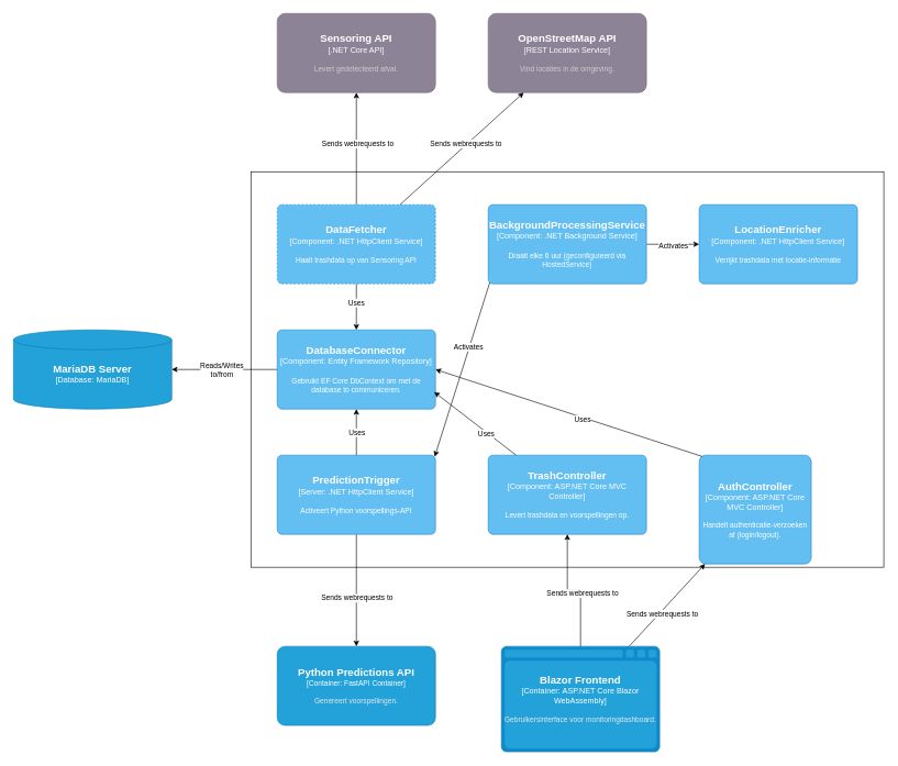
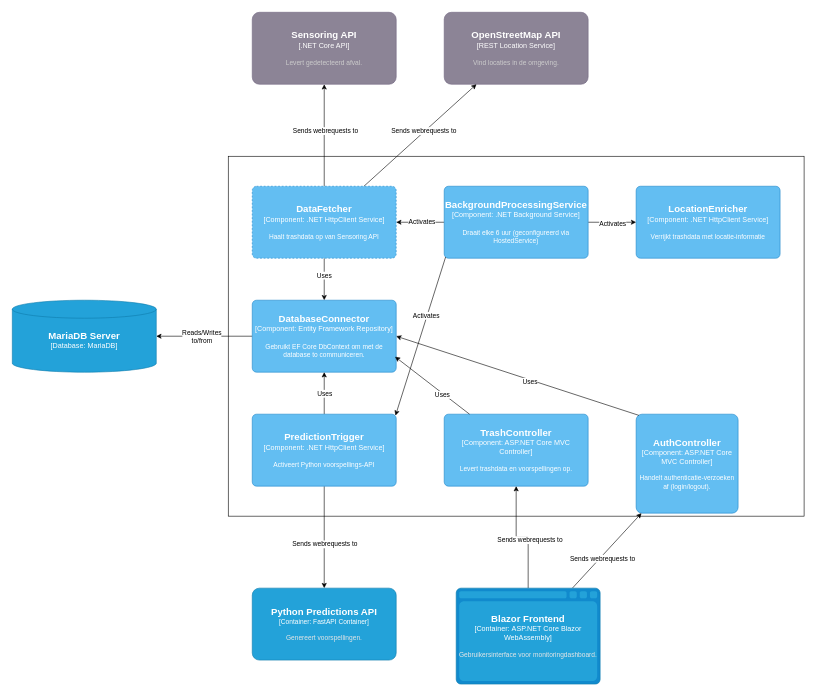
+ <mxCell id="7" style="edgeStyle=orthogonalEdgeStyle;rounded=0;orthogonalLoop=1;jettySize=auto;html=1;" parent="1" source="13" target="18" edge="1"><mxGeometry relative="1" as="geometry" /></mxCell>
+ <mxCell id="8" value="Activates" style="edgeLabel;html=1;align=center;verticalAlign=middle;resizable=0;points=[];" parent="7" vertex="1" connectable="0"><mxGeometry x="-0.039" y="-2" relative="1" as="geometry"><mxPoint as="offset" /></mxGeometry></mxCell>
- <mxCell id="27" value="&lt;font style=&quot;font-size: 16px&quot;&gt;&lt;b&gt;PredictionTrigger&lt;/b&gt;&lt;/font&gt;&lt;div&gt;[Server: .NET HttpClient Service]&lt;/div&gt;&lt;br&gt;&lt;div&gt;&lt;font style=&quot;font-size: 11px&quot;&gt;Activeert Python voorspellings-API&lt;/font&gt;&lt;/div&gt;" style="rounded=1;whiteSpace=wrap;html=1;labelBackgroundColor=none;fillColor=#63BEF2;fontColor=#ffffff;align=center;arcSize=6;strokeColor=#2086C9;metaEdit=1;resizable=0;points=[[0.25,0,0],[0.5,0,0],[0.75,0,0],[1,0.25,0],[1,0.5,0],[1,0.75,0],[0.75,1,0],[0.5,1,0],[0.25,1,0],[0,0.75,0],[0,0.5,0],[0,0.25,0]];" parent="1" vertex="1"><mxGeometry x="420" y="690" width="240" height="120" as="geometry" /></mxCell>
+ <mxCell id="27" value="&lt;font style=&quot;font-size: 16px&quot;&gt;&lt;b&gt;PredictionTrigger&lt;/b&gt;&lt;/font&gt;&lt;div&gt;[Component: .NET HttpClient Service]&lt;/div&gt;&lt;br&gt;&lt;div&gt;&lt;font style=&quot;font-size: 11px&quot;&gt;Activeert Python voorspellings-API&lt;/font&gt;&lt;/div&gt;" style="rounded=1;whiteSpace=wrap;html=1;labelBackgroundColor=none;fillColor=#63BEF2;fontColor=#ffffff;align=center;arcSize=6;strokeColor=#2086C9;metaEdit=1;resizable=0;points=[[0.25,0,0],[0.5,0,0],[0.75,0,0],[1,0.25,0],[1,0.5,0],[1,0.75,0],[0.75,1,0],[0.5,1,0],[0.25,1,0],[0,0.75,0],[0,0.5,0],[0,0.25,0]];" parent="1" vertex="1"><mxGeometry x="420" y="690" width="240" height="120" as="geometry" /></mxCell>
